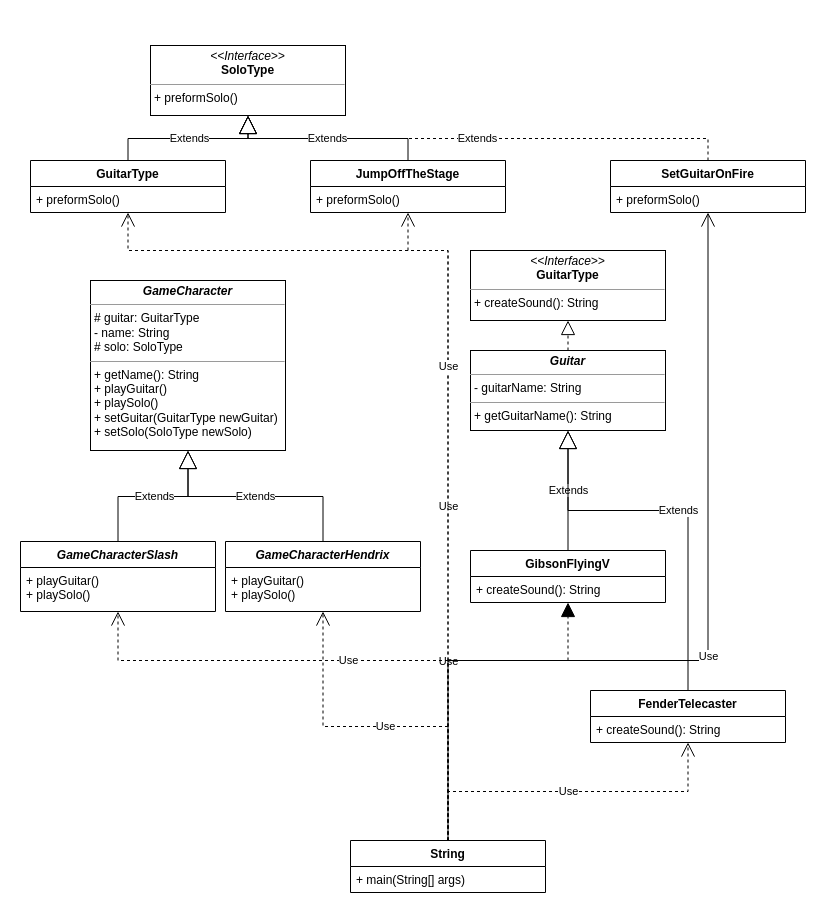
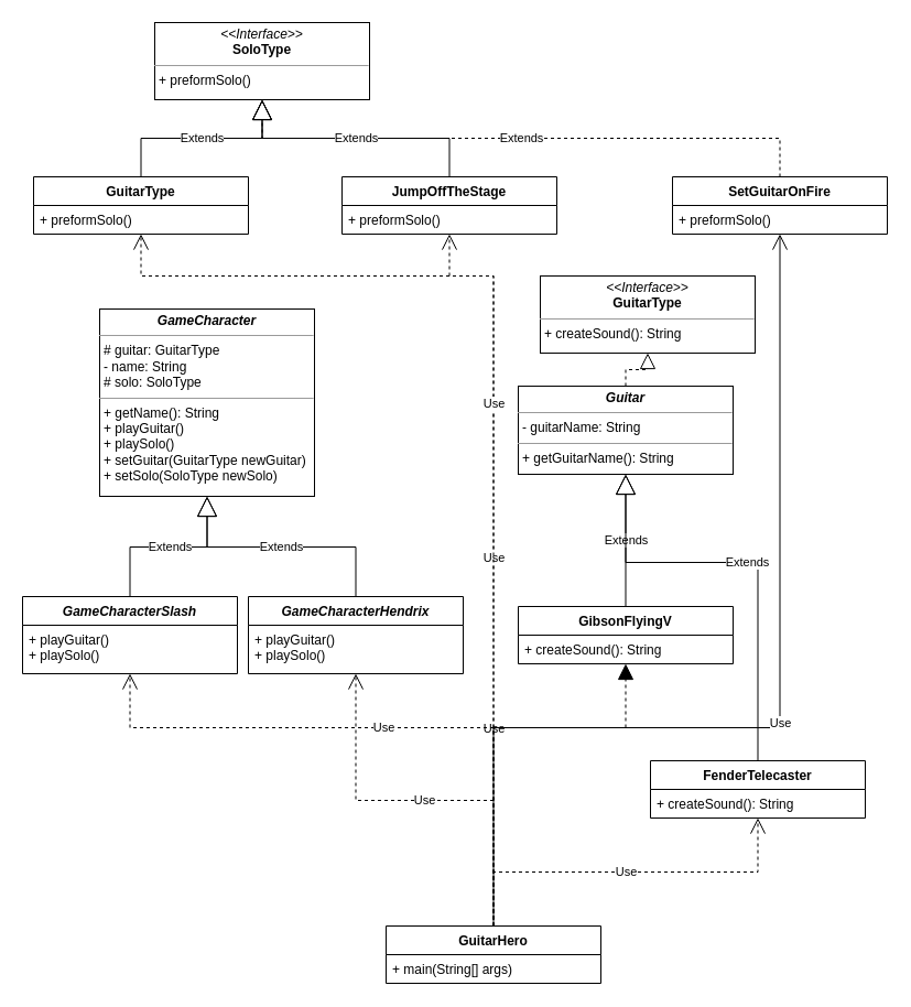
- <mxCell id="17" value="&lt;p style=&quot;margin: 0px ; margin-top: 4px ; text-align: center&quot;&gt;&lt;i&gt;&amp;lt;&amp;lt;Interface&amp;gt;&amp;gt;&lt;/i&gt;&lt;br&gt;&lt;b&gt;SoloType&lt;/b&gt;&lt;/p&gt;&lt;hr size=&quot;1&quot;&gt;&lt;p style=&quot;margin: 0px ; margin-left: 4px&quot;&gt;+ preformSolo()&lt;br&gt;&lt;/p&gt;" style="verticalAlign=top;align=left;overflow=fill;fontSize=12;fontFamily=Helvetica;html=1;" parent="1" vertex="1"><mxGeometry x="150" y="45" width="195" height="70" as="geometry" /></mxCell>
+ <mxCell id="17" value="&lt;p style=&quot;margin: 0px ; margin-top: 4px ; text-align: center&quot;&gt;&lt;i&gt;&amp;lt;&amp;lt;Interface&amp;gt;&amp;gt;&lt;/i&gt;&lt;br&gt;&lt;b&gt;SoloType&lt;/b&gt;&lt;/p&gt;&lt;hr size=&quot;1&quot;&gt;&lt;p style=&quot;margin: 0px ; margin-left: 4px&quot;&gt;+ preformSolo()&lt;br&gt;&lt;/p&gt;" style="verticalAlign=top;align=left;overflow=fill;fontSize=12;fontFamily=Helvetica;html=1;" parent="1" vertex="1"><mxGeometry x="140" y="20" width="195" height="70" as="geometry" /></mxCell>
- <mxCell id="4" value="&lt;p style=&quot;margin: 0px ; margin-top: 4px ; text-align: center&quot;&gt;&lt;i&gt;&amp;lt;&amp;lt;Interface&amp;gt;&amp;gt;&lt;/i&gt;&lt;br&gt;&lt;b&gt;GuitarType&lt;/b&gt;&lt;/p&gt;&lt;hr size=&quot;1&quot;&gt;&lt;p style=&quot;margin: 0px ; margin-left: 4px&quot;&gt;+ createSound(): String&lt;br&gt;&lt;/p&gt;" style="verticalAlign=top;align=left;overflow=fill;fontSize=12;fontFamily=Helvetica;html=1;" parent="1" vertex="1"><mxGeometry x="470" y="250" width="195" height="70" as="geometry" /></mxCell>
+ <mxCell id="4" value="&lt;p style=&quot;margin: 0px ; margin-top: 4px ; text-align: center&quot;&gt;&lt;i&gt;&amp;lt;&amp;lt;Interface&amp;gt;&amp;gt;&lt;/i&gt;&lt;br&gt;&lt;b&gt;GuitarType&lt;/b&gt;&lt;/p&gt;&lt;hr size=&quot;1&quot;&gt;&lt;p style=&quot;margin: 0px ; margin-left: 4px&quot;&gt;+ createSound(): String&lt;br&gt;&lt;/p&gt;" style="verticalAlign=top;align=left;overflow=fill;fontSize=12;fontFamily=Helvetica;html=1;" parent="1" vertex="1"><mxGeometry x="490" y="250" width="195" height="70" as="geometry" /></mxCell>
- <mxCell id="13" value="String" style="swimlane;fontStyle=1;childLayout=stackLayout;horizontal=1;startSize=26;fillColor=none;horizontalStack=0;resizeParent=1;resizeParentMax=0;resizeLast=0;collapsible=1;marginBottom=0;" parent="1" vertex="1"><mxGeometry x="350" y="840" width="195" height="52" as="geometry" /></mxCell>
+ <mxCell id="13" value="GuitarHero" style="swimlane;fontStyle=1;childLayout=stackLayout;horizontal=1;startSize=26;fillColor=none;horizontalStack=0;resizeParent=1;resizeParentMax=0;resizeLast=0;collapsible=1;marginBottom=0;" parent="1" vertex="1"><mxGeometry x="350" y="840" width="195" height="52" as="geometry" /></mxCell>
